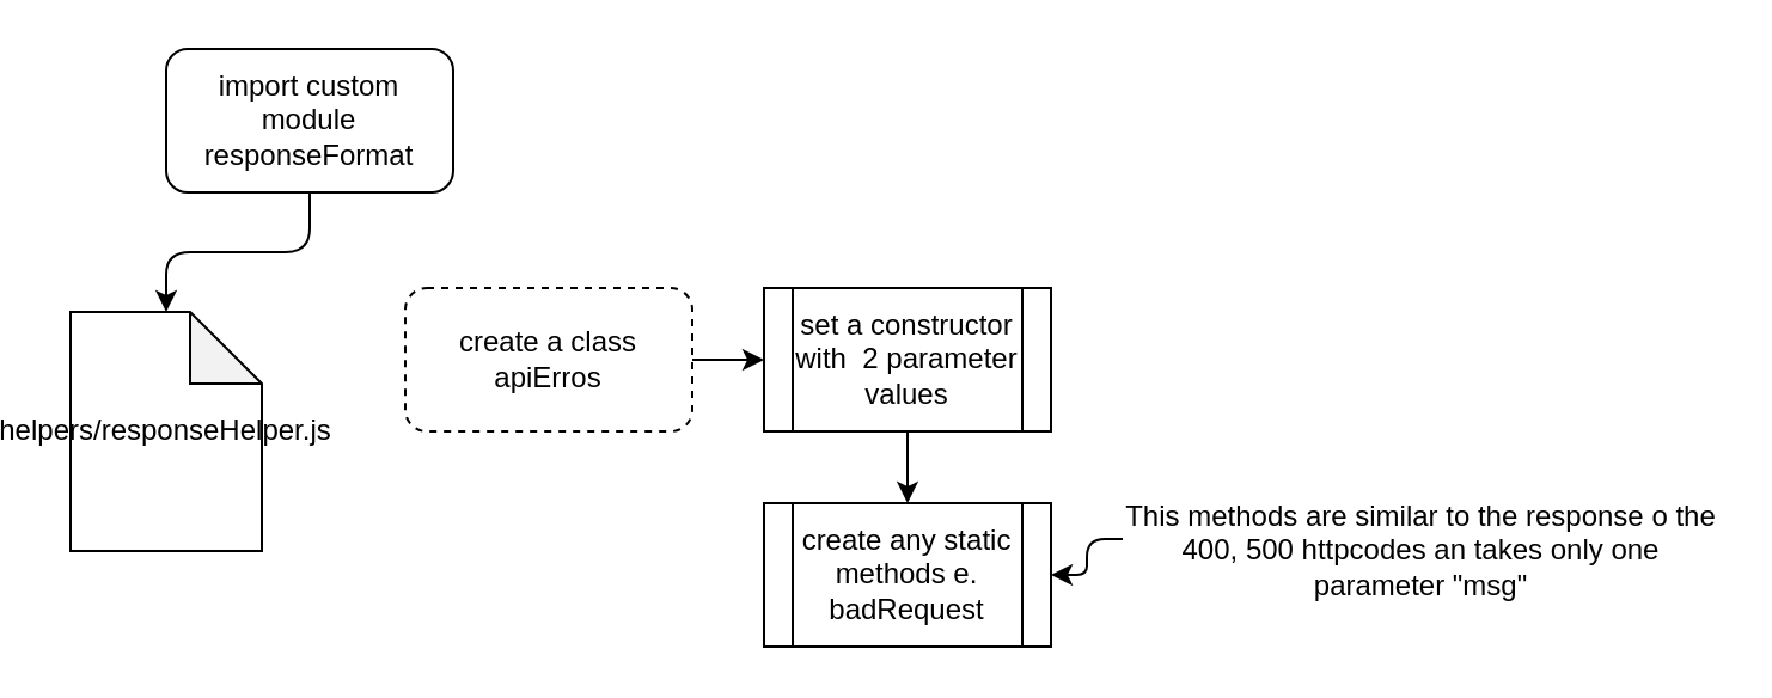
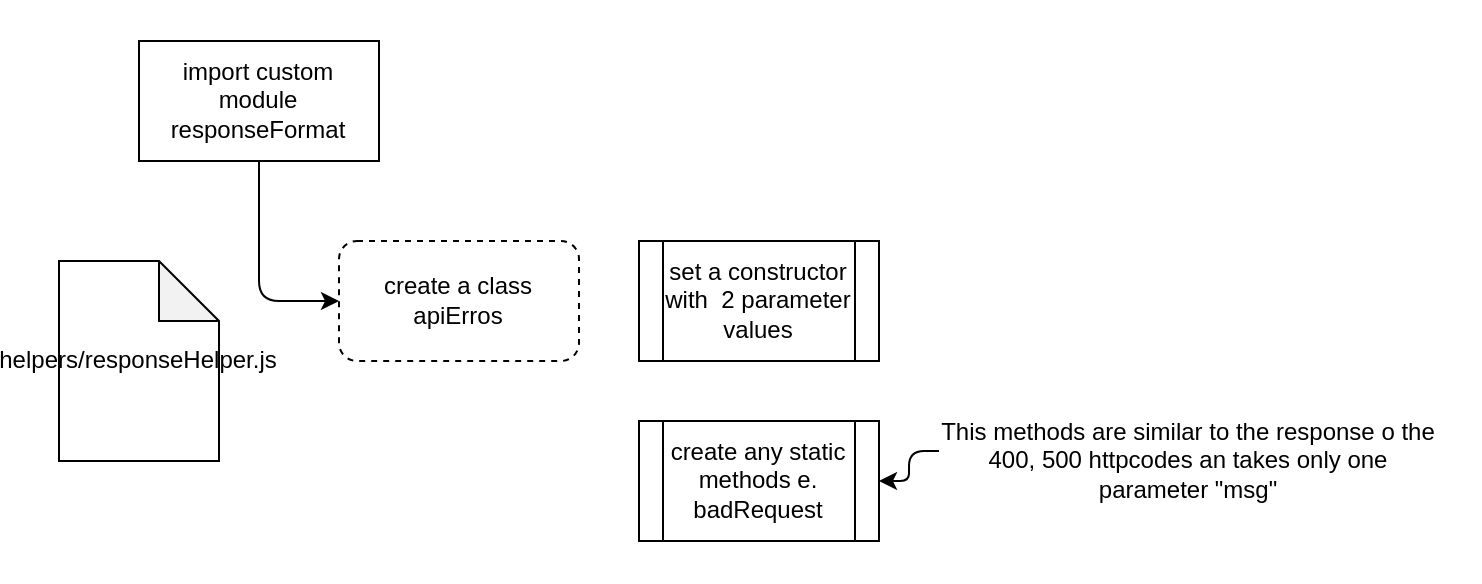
- <mxCell id="3" value="import custom module responseFormat" style="rounded=1;whiteSpace=wrap;html=1;" vertex="1" parent="1"><mxGeometry x="60" y="20" width="120" height="60" as="geometry" /></mxCell>
+ <mxCell id="3" value="import custom module responseFormat" style="whiteSpace=wrap;html=1;rounded=0;" vertex="1" parent="1"><mxGeometry x="60" y="20" width="120" height="60" as="geometry" /></mxCell>
- <mxCell id="2" style="edgeStyle=orthogonalEdgeStyle;html=1;exitX=0.5;exitY=1;exitDx=0;exitDy=0;" edge="1" parent="1" source="3" target="4"><mxGeometry relative="1" as="geometry" /></mxCell>
+ <mxCell id="2" style="edgeStyle=orthogonalEdgeStyle;html=1;exitX=0.5;exitY=1;exitDx=0;exitDy=0;entryX=0;entryY=0.5;entryDx=0;entryDy=0;" edge="1" parent="1" source="3" target="6"><mxGeometry relative="1" as="geometry" /></mxCell>
- <mxCell id="5" style="edgeStyle=orthogonalEdgeStyle;html=1;exitX=1;exitY=0.5;exitDx=0;exitDy=0;entryX=0;entryY=0.5;entryDx=0;entryDy=0;" edge="1" parent="1" source="6" target="8"><mxGeometry relative="1" as="geometry" /></mxCell>
- <mxCell id="7" style="edgeStyle=orthogonalEdgeStyle;html=1;exitX=0.5;exitY=1;exitDx=0;exitDy=0;" edge="1" parent="1" source="8" target="9"><mxGeometry relative="1" as="geometry" /></mxCell>
